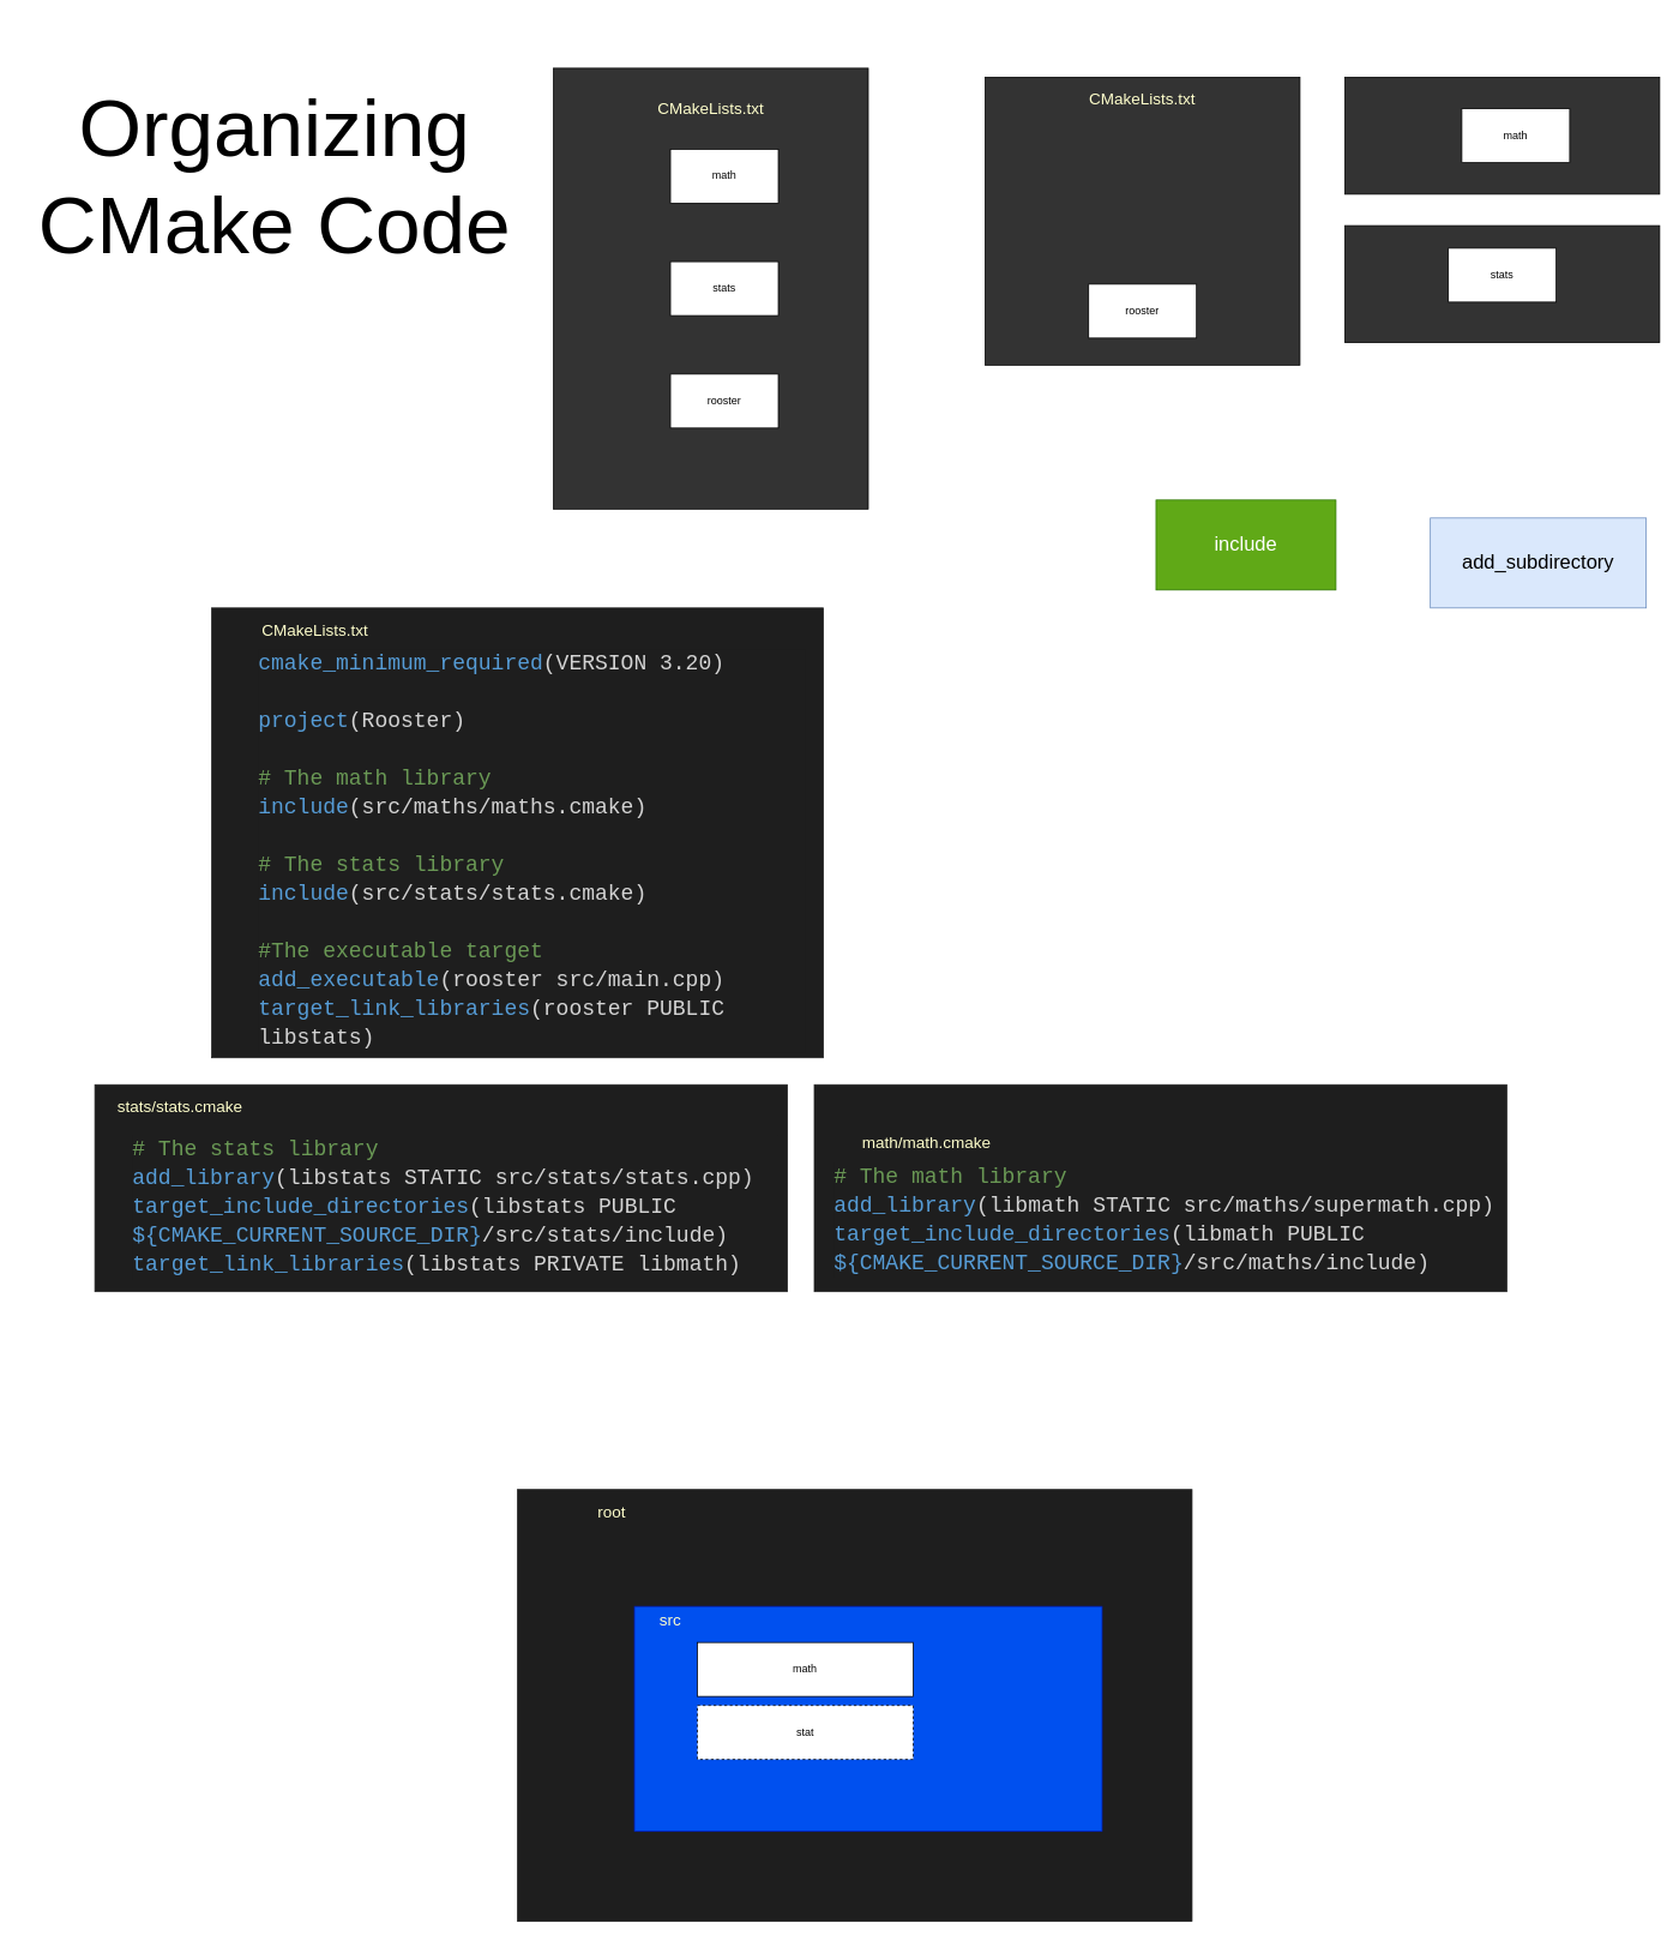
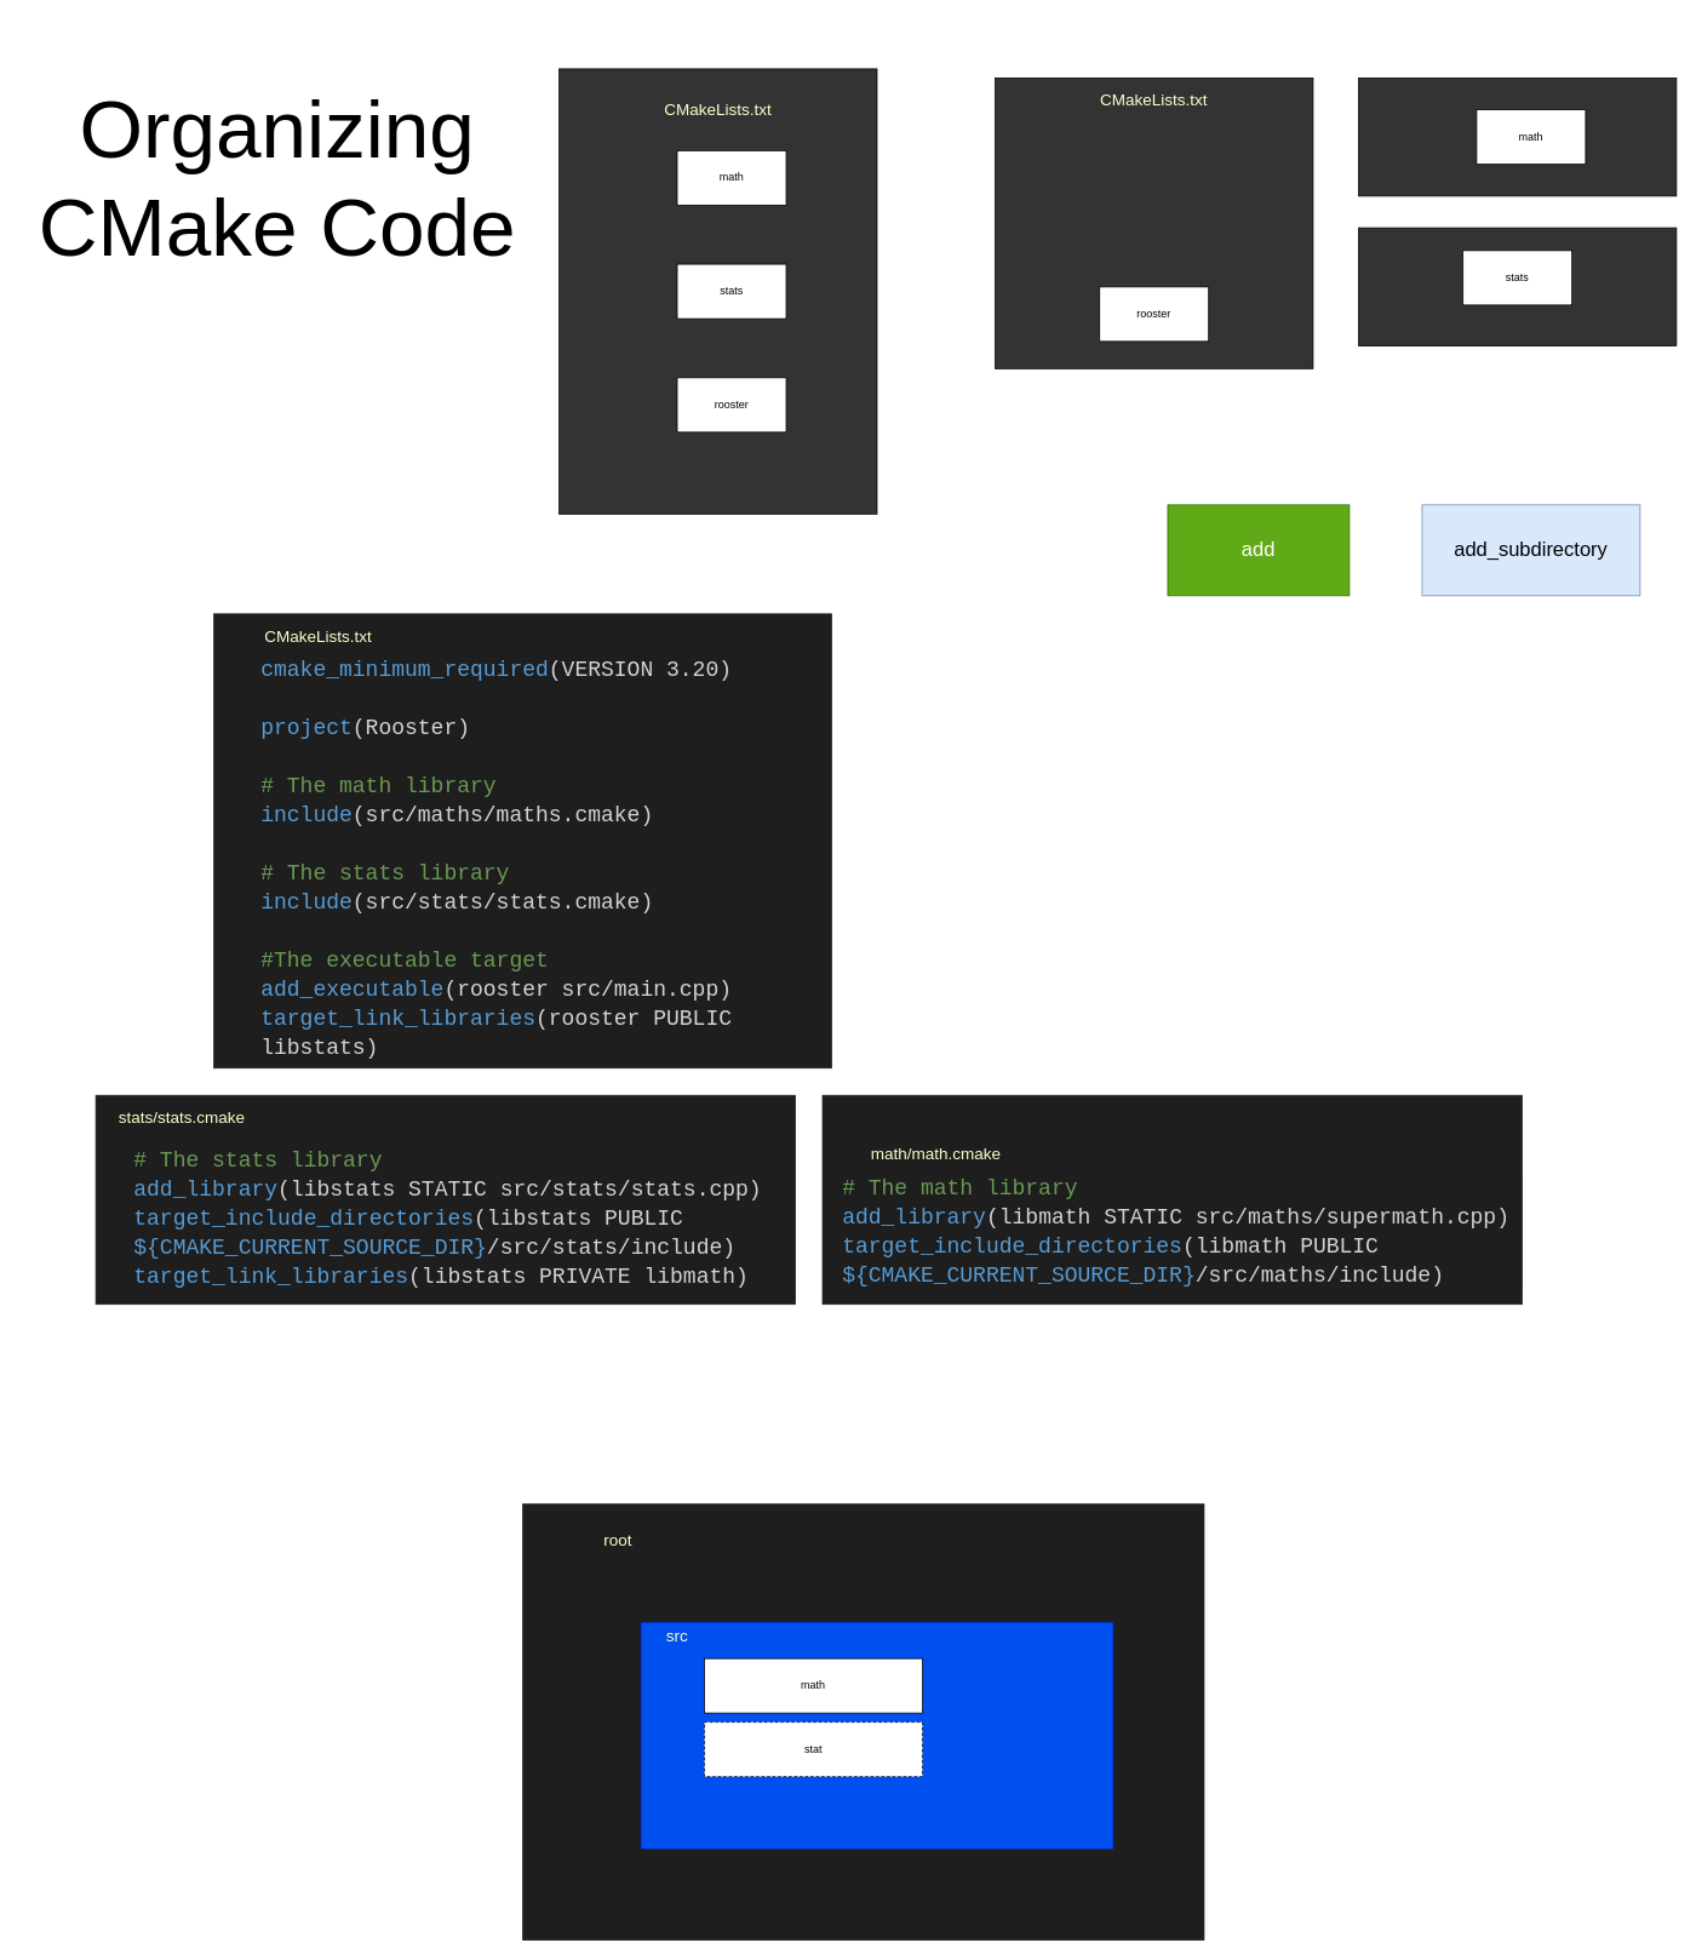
- <mxCell id="16" value="&lt;font style=&quot;font-size: 22px;&quot;&gt;include&lt;/font&gt;" style="rounded=0;whiteSpace=wrap;html=1;fillColor=#60a917;strokeColor=#2D7600;fontColor=#ffffff;" parent="1" vertex="1"><mxGeometry x="1285" y="555" width="200" height="100" as="geometry" /></mxCell>
+ <mxCell id="16" value="&lt;font style=&quot;font-size: 22px;&quot;&gt;add&lt;/font&gt;" style="rounded=0;whiteSpace=wrap;html=1;fillColor=#60a917;strokeColor=#2D7600;fontColor=#ffffff;" parent="1" vertex="1"><mxGeometry x="1285" y="555" width="200" height="100" as="geometry" /></mxCell>
- <mxCell id="17" value="&lt;font style=&quot;font-size: 22px;&quot;&gt;add_subdirectory&lt;/font&gt;" style="rounded=0;whiteSpace=wrap;html=1;fillColor=#dae8fc;strokeColor=#6c8ebf;" parent="1" vertex="1"><mxGeometry x="1590" y="575" width="240" height="100" as="geometry" /></mxCell>
+ <mxCell id="17" value="&lt;font style=&quot;font-size: 22px;&quot;&gt;add_subdirectory&lt;/font&gt;" style="rounded=0;whiteSpace=wrap;html=1;fillColor=#dae8fc;strokeColor=#6c8ebf;" parent="1" vertex="1"><mxGeometry x="1565" y="555" width="240" height="100" as="geometry" /></mxCell>
- <mxCell id="26" value="&lt;font style=&quot;font-size: 18px;&quot; color=&quot;#ffffcc&quot;&gt;root&lt;/font&gt;" style="text;html=1;strokeColor=none;fillColor=none;align=center;verticalAlign=middle;whiteSpace=wrap;rounded=0;" parent="1" vertex="1"><mxGeometry x="605" y="1665" width="150" height="30" as="geometry" /></mxCell>
+ <mxCell id="26" value="&lt;font style=&quot;font-size: 18px;&quot; color=&quot;#ffffcc&quot;&gt;root&lt;/font&gt;" style="text;html=1;strokeColor=none;fillColor=none;align=center;verticalAlign=middle;whiteSpace=wrap;rounded=0;" parent="1" vertex="1"><mxGeometry x="605" y="1680" width="150" height="30" as="geometry" /></mxCell>
